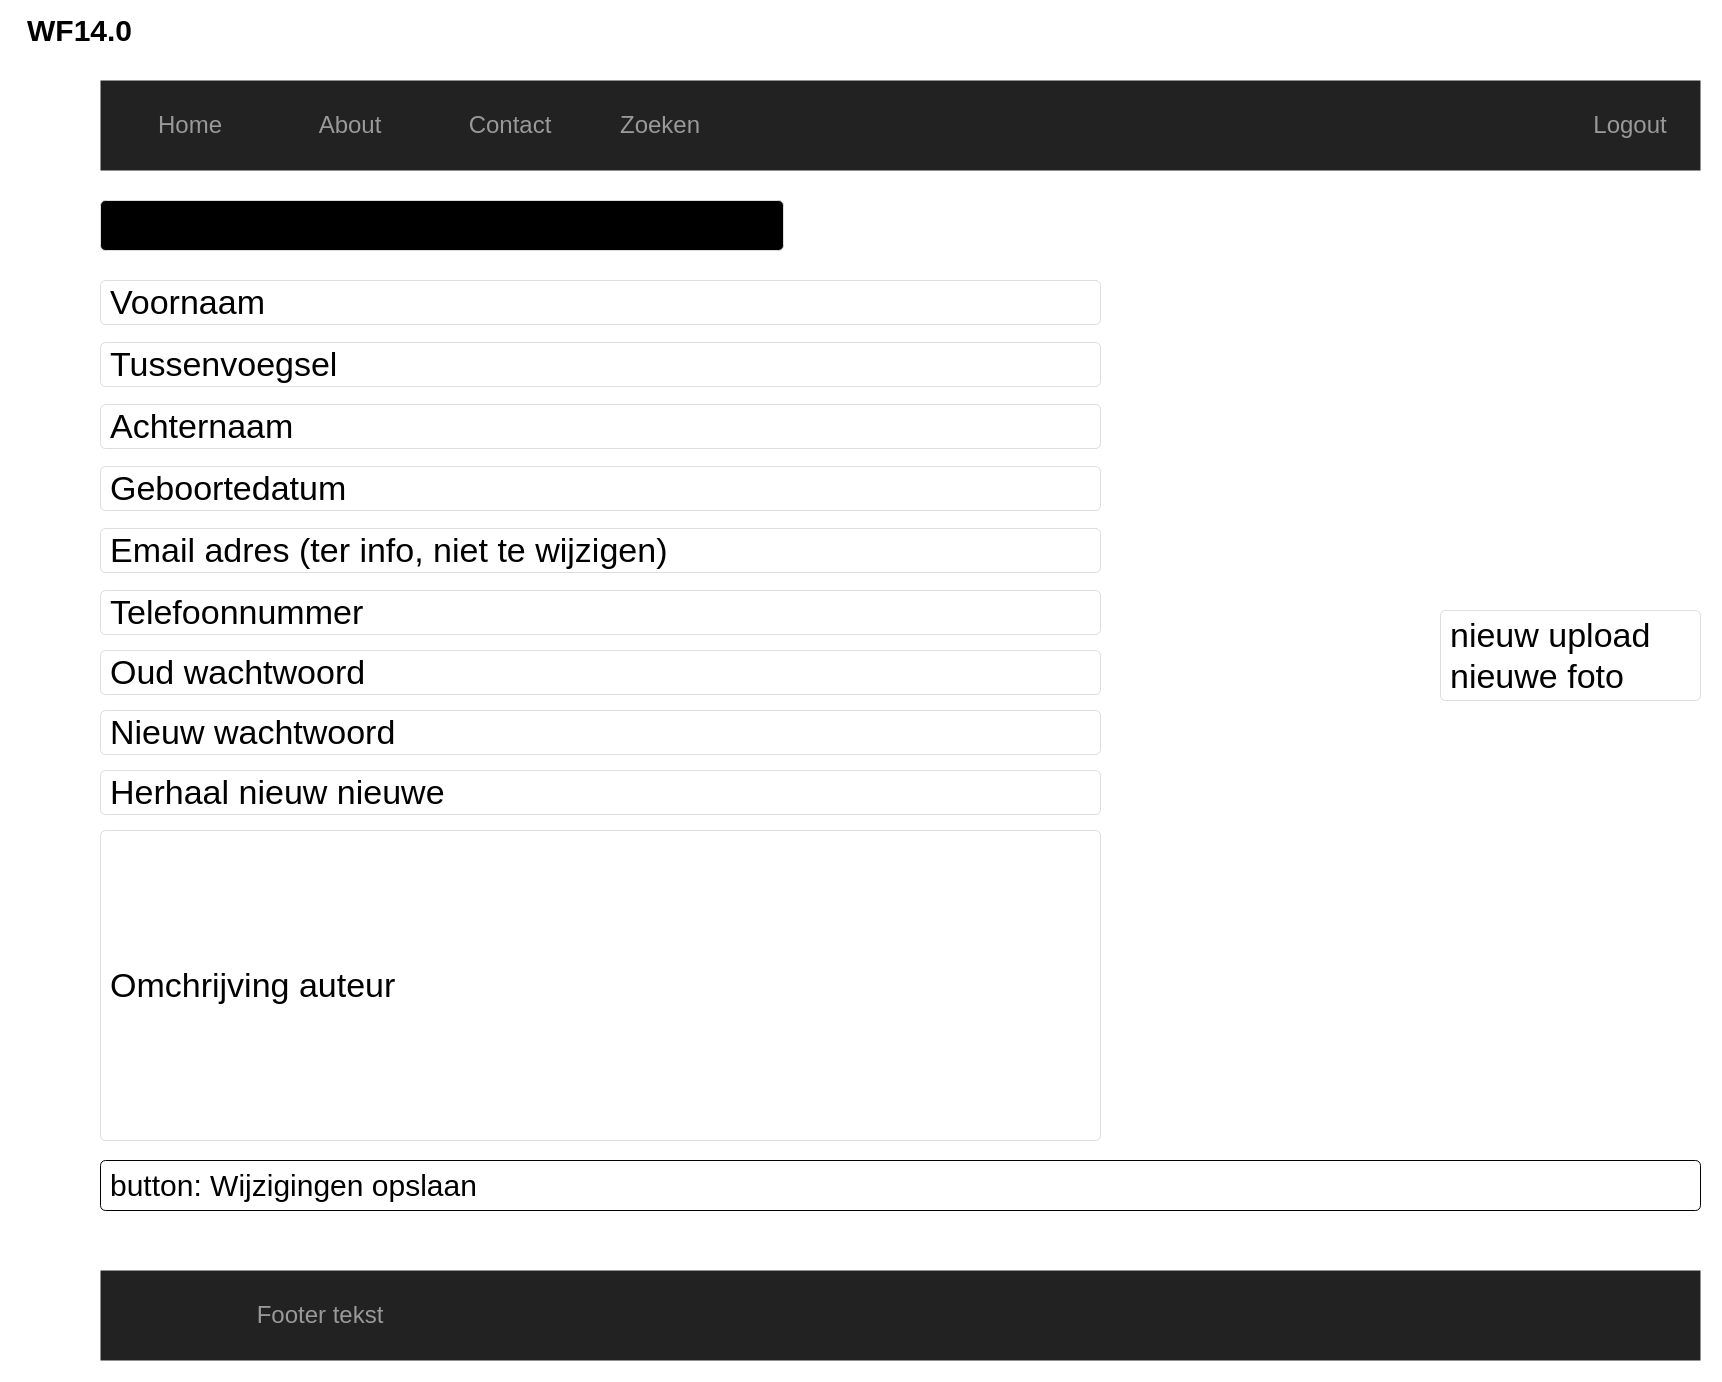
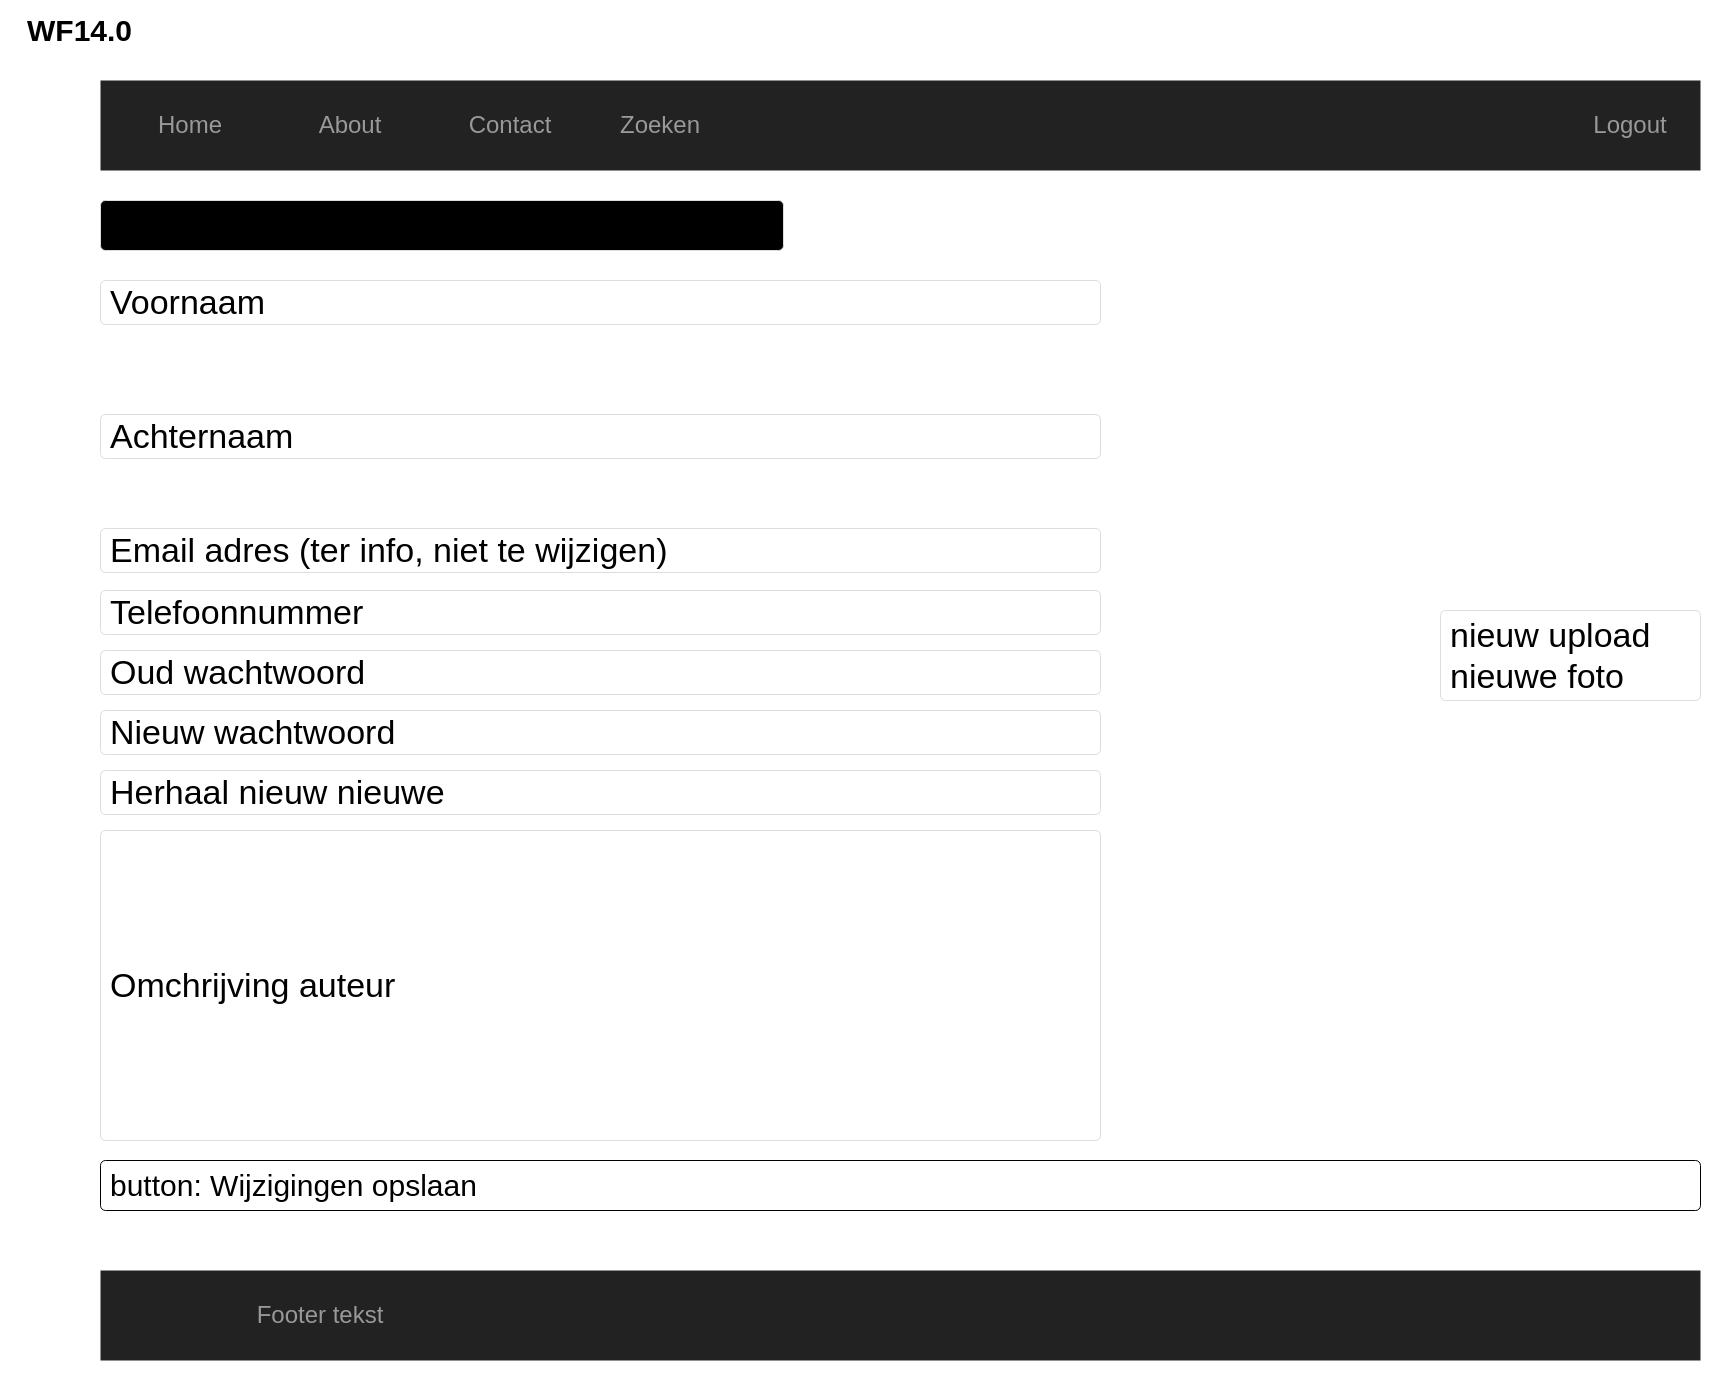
- <mxCell id="14" value="&lt;font style=&quot;font-size: 34px&quot;&gt;Tussenvoegsel&lt;br style=&quot;font-size: 34px&quot;&gt;&lt;/font&gt;" style="html=1;shadow=0;dashed=0;shape=mxgraph.bootstrap.rrect;rSize=5;fontSize=34;strokeColor=#dddddd;align=left;spacing=10;verticalAlign=middle;whiteSpace=wrap;rounded=0;" vertex="1" parent="1"><mxGeometry x="100" y="342" width="1000" height="44" as="geometry" /></mxCell>
- <mxCell id="15" value="&lt;font style=&quot;font-size: 34px&quot;&gt;Achternaam&lt;br style=&quot;font-size: 34px&quot;&gt;&lt;/font&gt;" style="html=1;shadow=0;dashed=0;shape=mxgraph.bootstrap.rrect;rSize=5;fontSize=34;strokeColor=#dddddd;align=left;spacing=10;verticalAlign=middle;whiteSpace=wrap;rounded=0;" vertex="1" parent="1"><mxGeometry x="100" y="404" width="1000" height="44" as="geometry" /></mxCell>
+ <mxCell id="15" value="&lt;font style=&quot;font-size: 34px&quot;&gt;Achternaam&lt;br style=&quot;font-size: 34px&quot;&gt;&lt;/font&gt;" style="html=1;shadow=0;dashed=0;shape=mxgraph.bootstrap.rrect;rSize=5;fontSize=34;strokeColor=#dddddd;align=left;spacing=10;verticalAlign=middle;whiteSpace=wrap;rounded=0;" vertex="1" parent="1"><mxGeometry x="100" y="414" width="1000" height="44" as="geometry" /></mxCell>
- <mxCell id="18" value="&lt;font style=&quot;font-size: 34px&quot;&gt;Geboortedatum&lt;br style=&quot;font-size: 34px&quot;&gt;&lt;/font&gt;" style="html=1;shadow=0;dashed=0;shape=mxgraph.bootstrap.rrect;rSize=5;fontSize=34;strokeColor=#dddddd;align=left;spacing=10;verticalAlign=middle;whiteSpace=wrap;rounded=0;" vertex="1" parent="1"><mxGeometry x="100" y="466" width="1000" height="44" as="geometry" /></mxCell>
